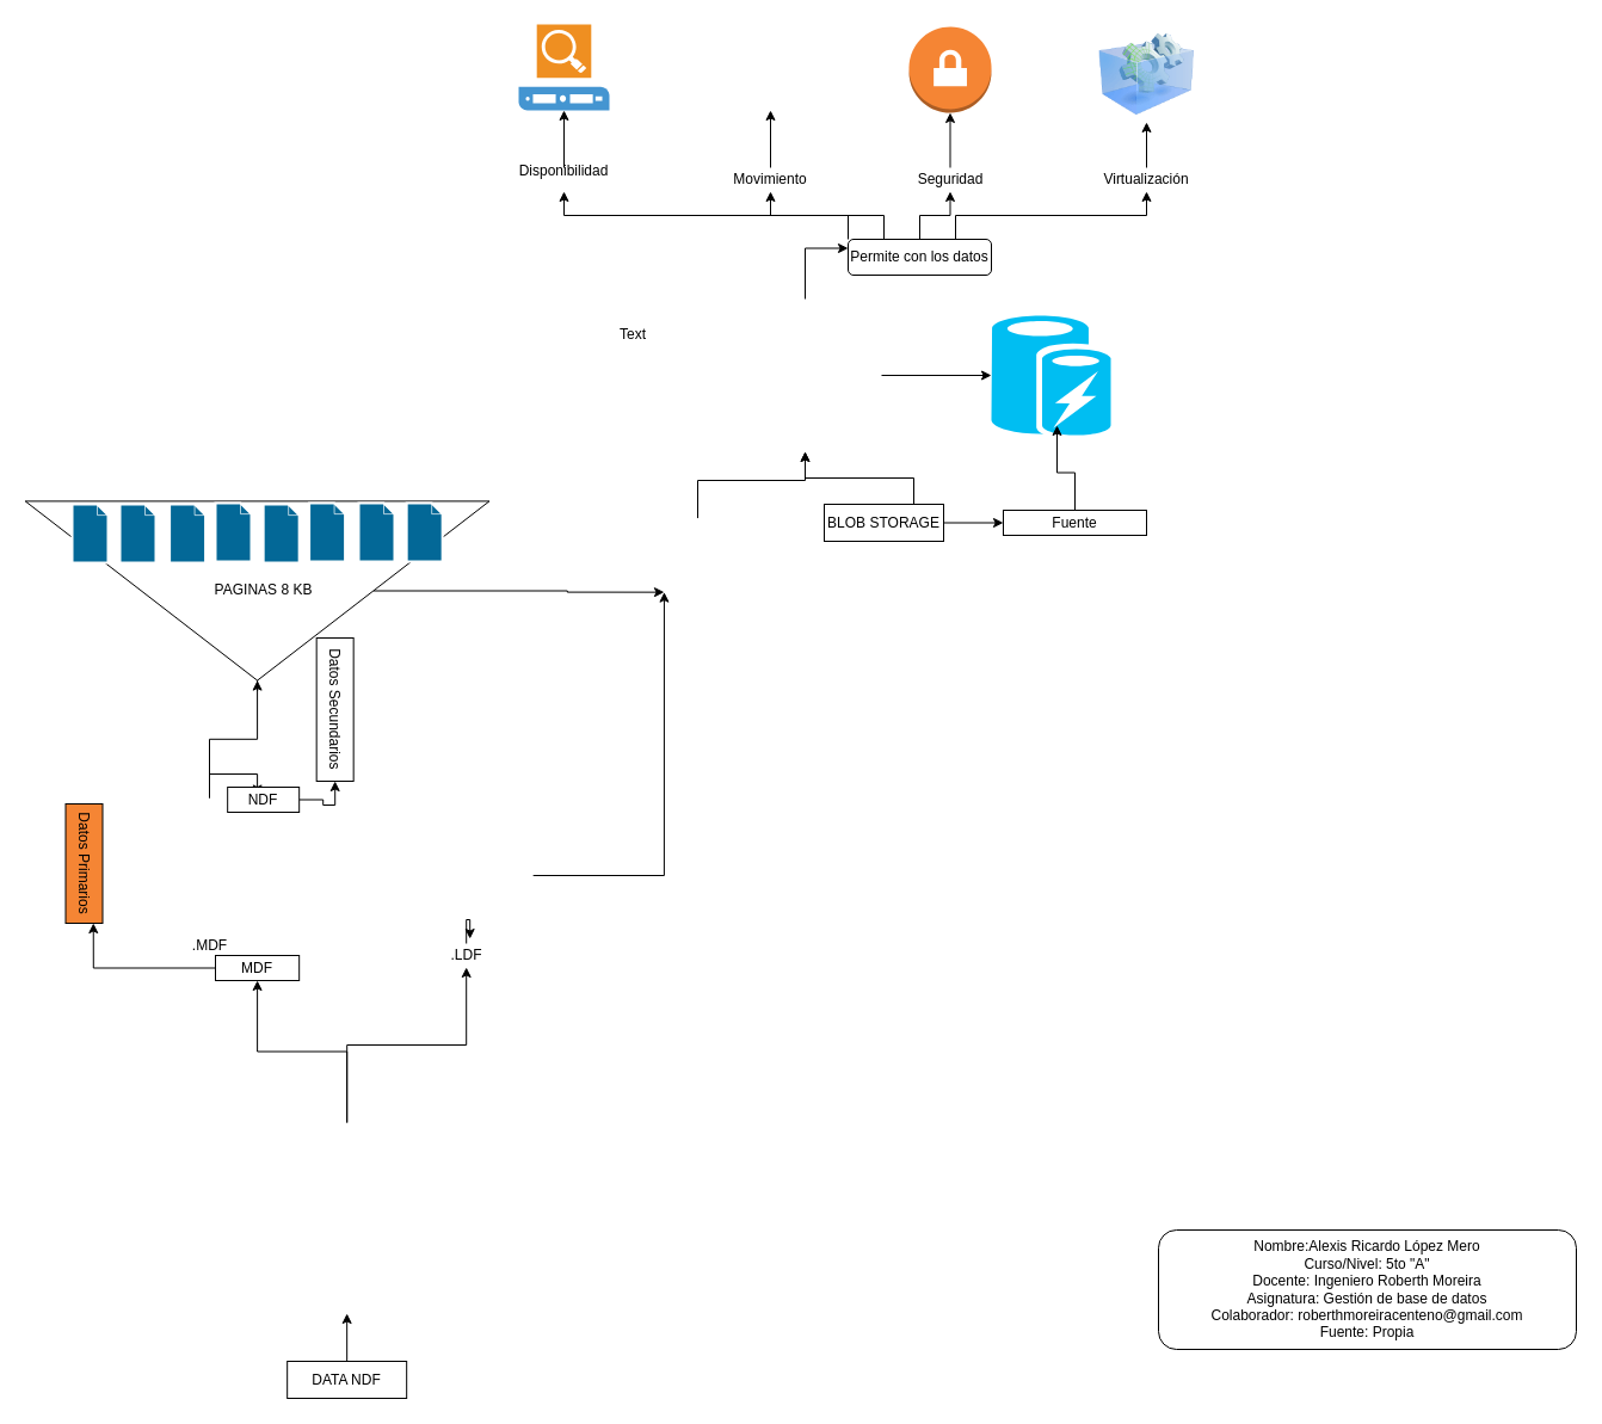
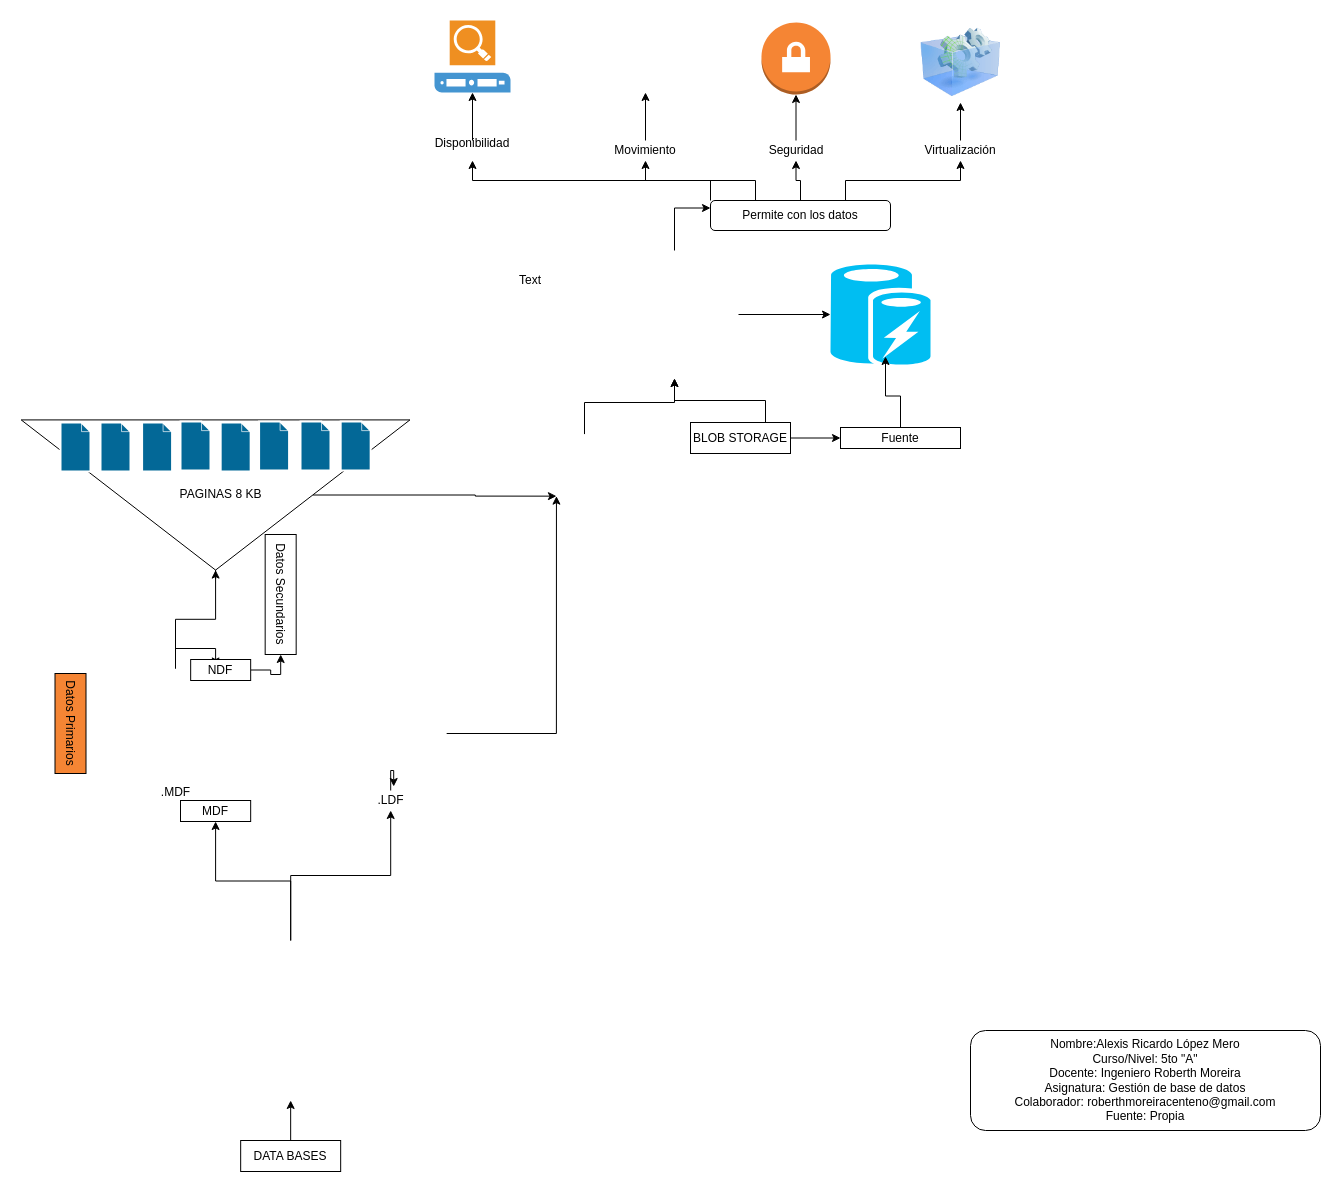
- <mxCell id="61" value="Permite con los datos " style="rounded=1;whiteSpace=wrap;html=1;" parent="1" vertex="1"><mxGeometry x="710" y="200" width="120" height="30" as="geometry" /></mxCell>
+ <mxCell id="61" value="Permite con los datos " style="rounded=1;whiteSpace=wrap;html=1;" parent="1" vertex="1"><mxGeometry x="710" y="200" width="180" height="30" as="geometry" /></mxCell>
- <mxCell id="24" style="edgeStyle=orthogonalEdgeStyle;rounded=0;orthogonalLoop=1;jettySize=auto;html=1;entryX=1;entryY=0.25;entryDx=0;entryDy=0;" parent="1" source="27" target="23" edge="1"><mxGeometry relative="1" as="geometry" /></mxCell>
- <mxCell id="21" value="DATA NDF" style="whiteSpace=wrap;html=1;" parent="1" vertex="1"><mxGeometry x="240.17" y="1140" width="100" height="31" as="geometry" /></mxCell>
+ <mxCell id="21" value="DATA BASES" style="whiteSpace=wrap;html=1;" parent="1" vertex="1"><mxGeometry x="240.17" y="1140" width="100" height="31" as="geometry" /></mxCell>
